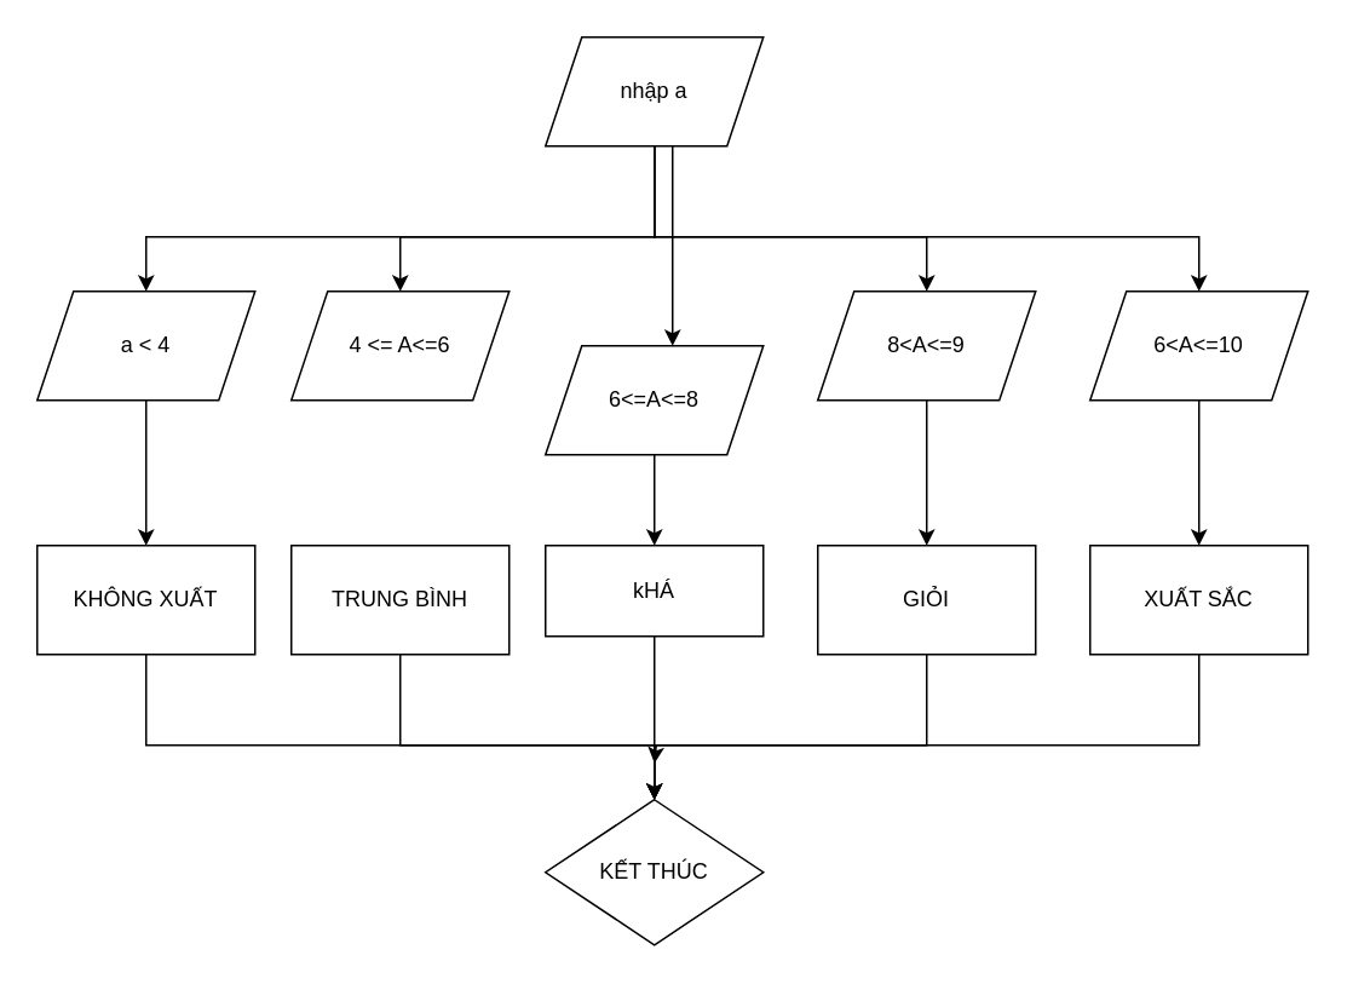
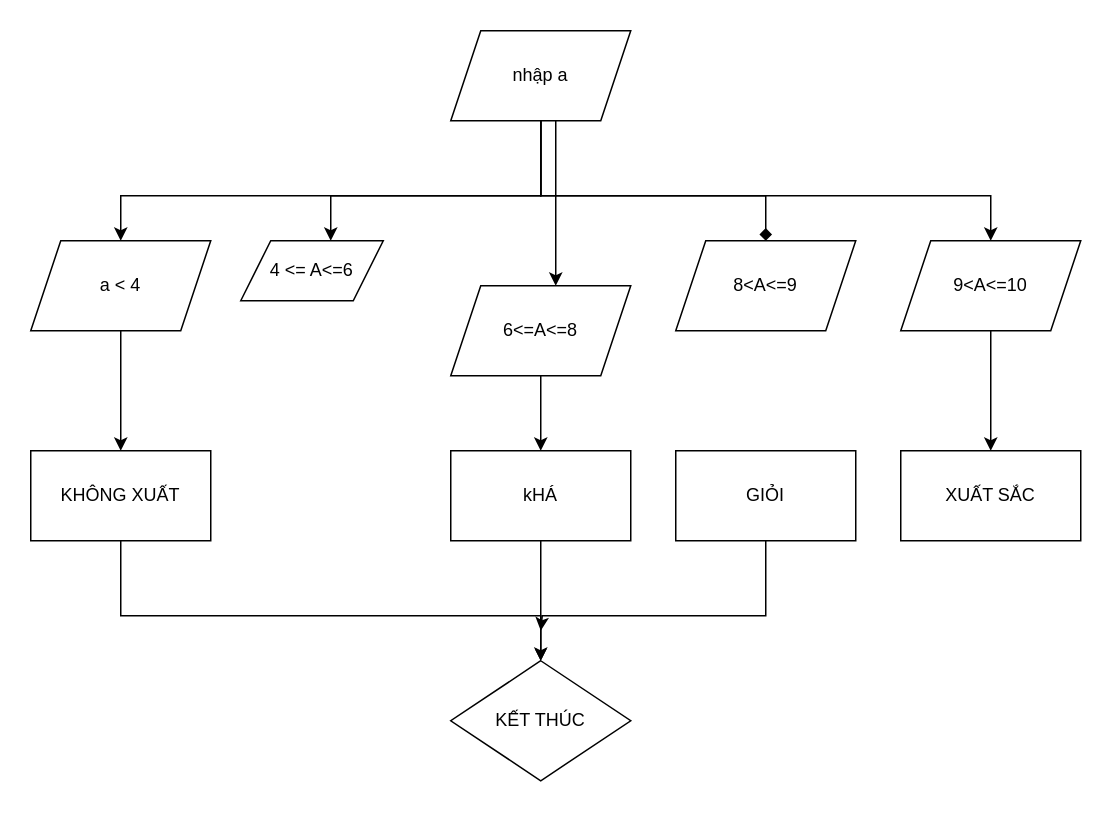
- <mxCell id="5" style="edgeStyle=orthogonalEdgeStyle;rounded=0;orthogonalLoop=1;jettySize=auto;html=1;entryX=0.5;entryY=0;entryDx=0;entryDy=0;" edge="1" parent="1" source="7" target="20"><mxGeometry relative="1" as="geometry"><Array as="points"><mxPoint x="360" y="130" /><mxPoint x="510" y="130" /></Array></mxGeometry></mxCell>
+ <mxCell id="5" style="edgeStyle=orthogonalEdgeStyle;rounded=0;orthogonalLoop=1;jettySize=auto;html=1;entryX=0.5;entryY=0;entryDx=0;entryDy=0;endArrow=diamond;" edge="1" parent="1" source="7" target="20"><mxGeometry relative="1" as="geometry"><Array as="points"><mxPoint x="360" y="130" /><mxPoint x="510" y="130" /></Array></mxGeometry></mxCell>
- <mxCell id="12" value="4 &amp;lt;= A&amp;lt;=6" style="shape=parallelogram;perimeter=parallelogramPerimeter;whiteSpace=wrap;html=1;fixedSize=1;" vertex="1" parent="1"><mxGeometry x="160" y="160" width="120" height="60" as="geometry" /></mxCell>
+ <mxCell id="12" value="4 &amp;lt;= A&amp;lt;=6" style="shape=parallelogram;perimeter=parallelogramPerimeter;whiteSpace=wrap;html=1;fixedSize=1;" vertex="1" parent="1"><mxGeometry x="160" y="160" width="95" height="40" as="geometry" /></mxCell>
- <mxCell id="24" value="6&amp;lt;A&amp;lt;=10" style="shape=parallelogram;perimeter=parallelogramPerimeter;whiteSpace=wrap;html=1;fixedSize=1;" vertex="1" parent="1"><mxGeometry x="600" y="160" width="120" height="60" as="geometry" /></mxCell>
+ <mxCell id="24" value="9&amp;lt;A&amp;lt;=10" style="shape=parallelogram;perimeter=parallelogramPerimeter;whiteSpace=wrap;html=1;fixedSize=1;" vertex="1" parent="1"><mxGeometry x="600" y="160" width="120" height="60" as="geometry" /></mxCell>
- <mxCell id="19" value="" style="edgeStyle=orthogonalEdgeStyle;rounded=0;orthogonalLoop=1;jettySize=auto;html=1;" edge="1" parent="1" source="20" target="22"><mxGeometry relative="1" as="geometry" /></mxCell>
- <mxCell id="18" value="kHÁ" style="whiteSpace=wrap;html=1;" vertex="1" parent="1"><mxGeometry x="300" y="300" width="120" height="50" as="geometry" /></mxCell>
+ <mxCell id="18" value="kHÁ" style="whiteSpace=wrap;html=1;" vertex="1" parent="1"><mxGeometry x="300" y="300" width="120" height="60" as="geometry" /></mxCell>
- <mxCell id="14" value="TRUNG BÌNH" style="whiteSpace=wrap;html=1;" vertex="1" parent="1"><mxGeometry x="160" y="300" width="120" height="60" as="geometry" /></mxCell>
- <mxCell id="13" style="edgeStyle=orthogonalEdgeStyle;rounded=0;orthogonalLoop=1;jettySize=auto;html=1;entryX=0.5;entryY=0;entryDx=0;entryDy=0;" edge="1" parent="1" source="14" target="27"><mxGeometry relative="1" as="geometry"><Array as="points"><mxPoint x="220" y="410" /><mxPoint x="360" y="410" /></Array></mxGeometry></mxCell>
- <mxCell id="25" style="edgeStyle=orthogonalEdgeStyle;rounded=0;orthogonalLoop=1;jettySize=auto;html=1;" edge="1" parent="1" source="26" target="27"><mxGeometry relative="1" as="geometry"><Array as="points"><mxPoint x="660" y="410" /><mxPoint x="360" y="410" /></Array></mxGeometry></mxCell>
